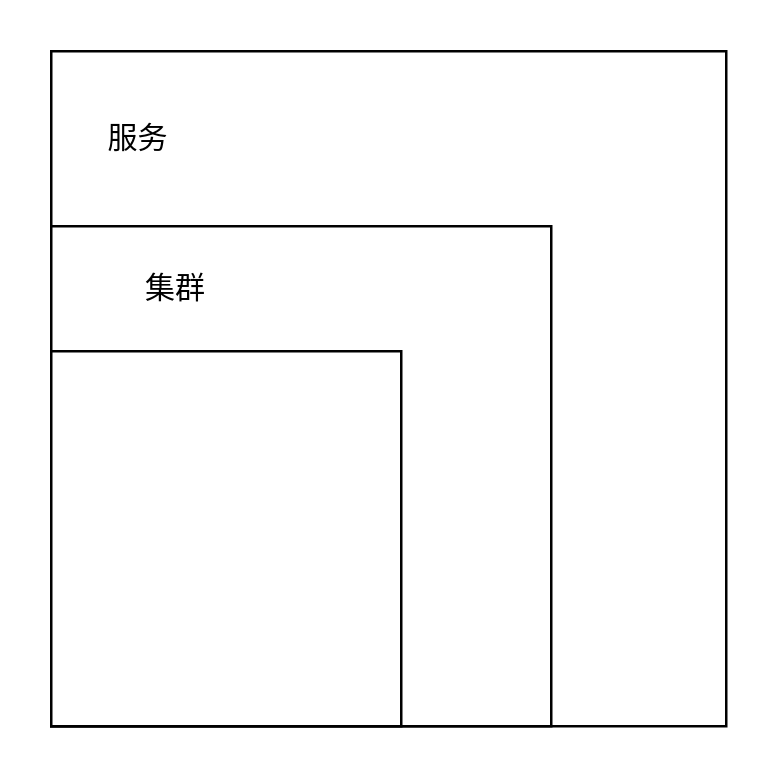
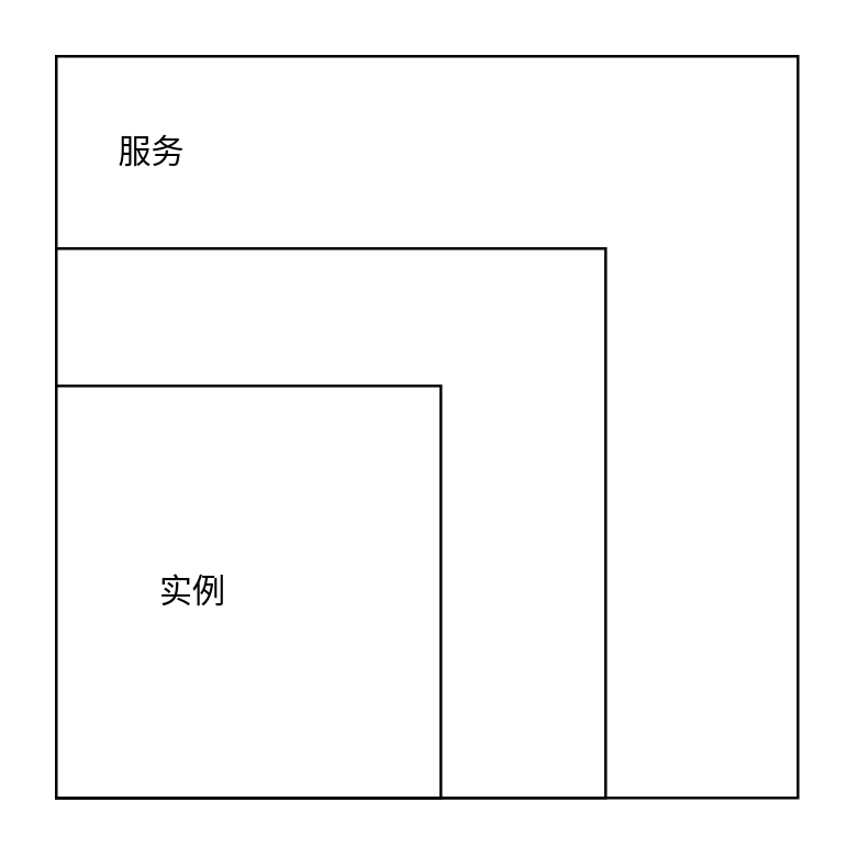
- <mxCell id="6" value="集群" style="text;html=1;strokeColor=none;fillColor=none;align=center;verticalAlign=middle;whiteSpace=wrap;rounded=0;" vertex="1" parent="1"><mxGeometry x="40" y="100" width="60" height="30" as="geometry" /></mxCell>
+ <mxCell id="7" value="实例" style="text;html=1;strokeColor=none;fillColor=none;align=center;verticalAlign=middle;whiteSpace=wrap;rounded=0;" vertex="1" parent="1"><mxGeometry x="40" y="200" width="60" height="30" as="geometry" /></mxCell>
